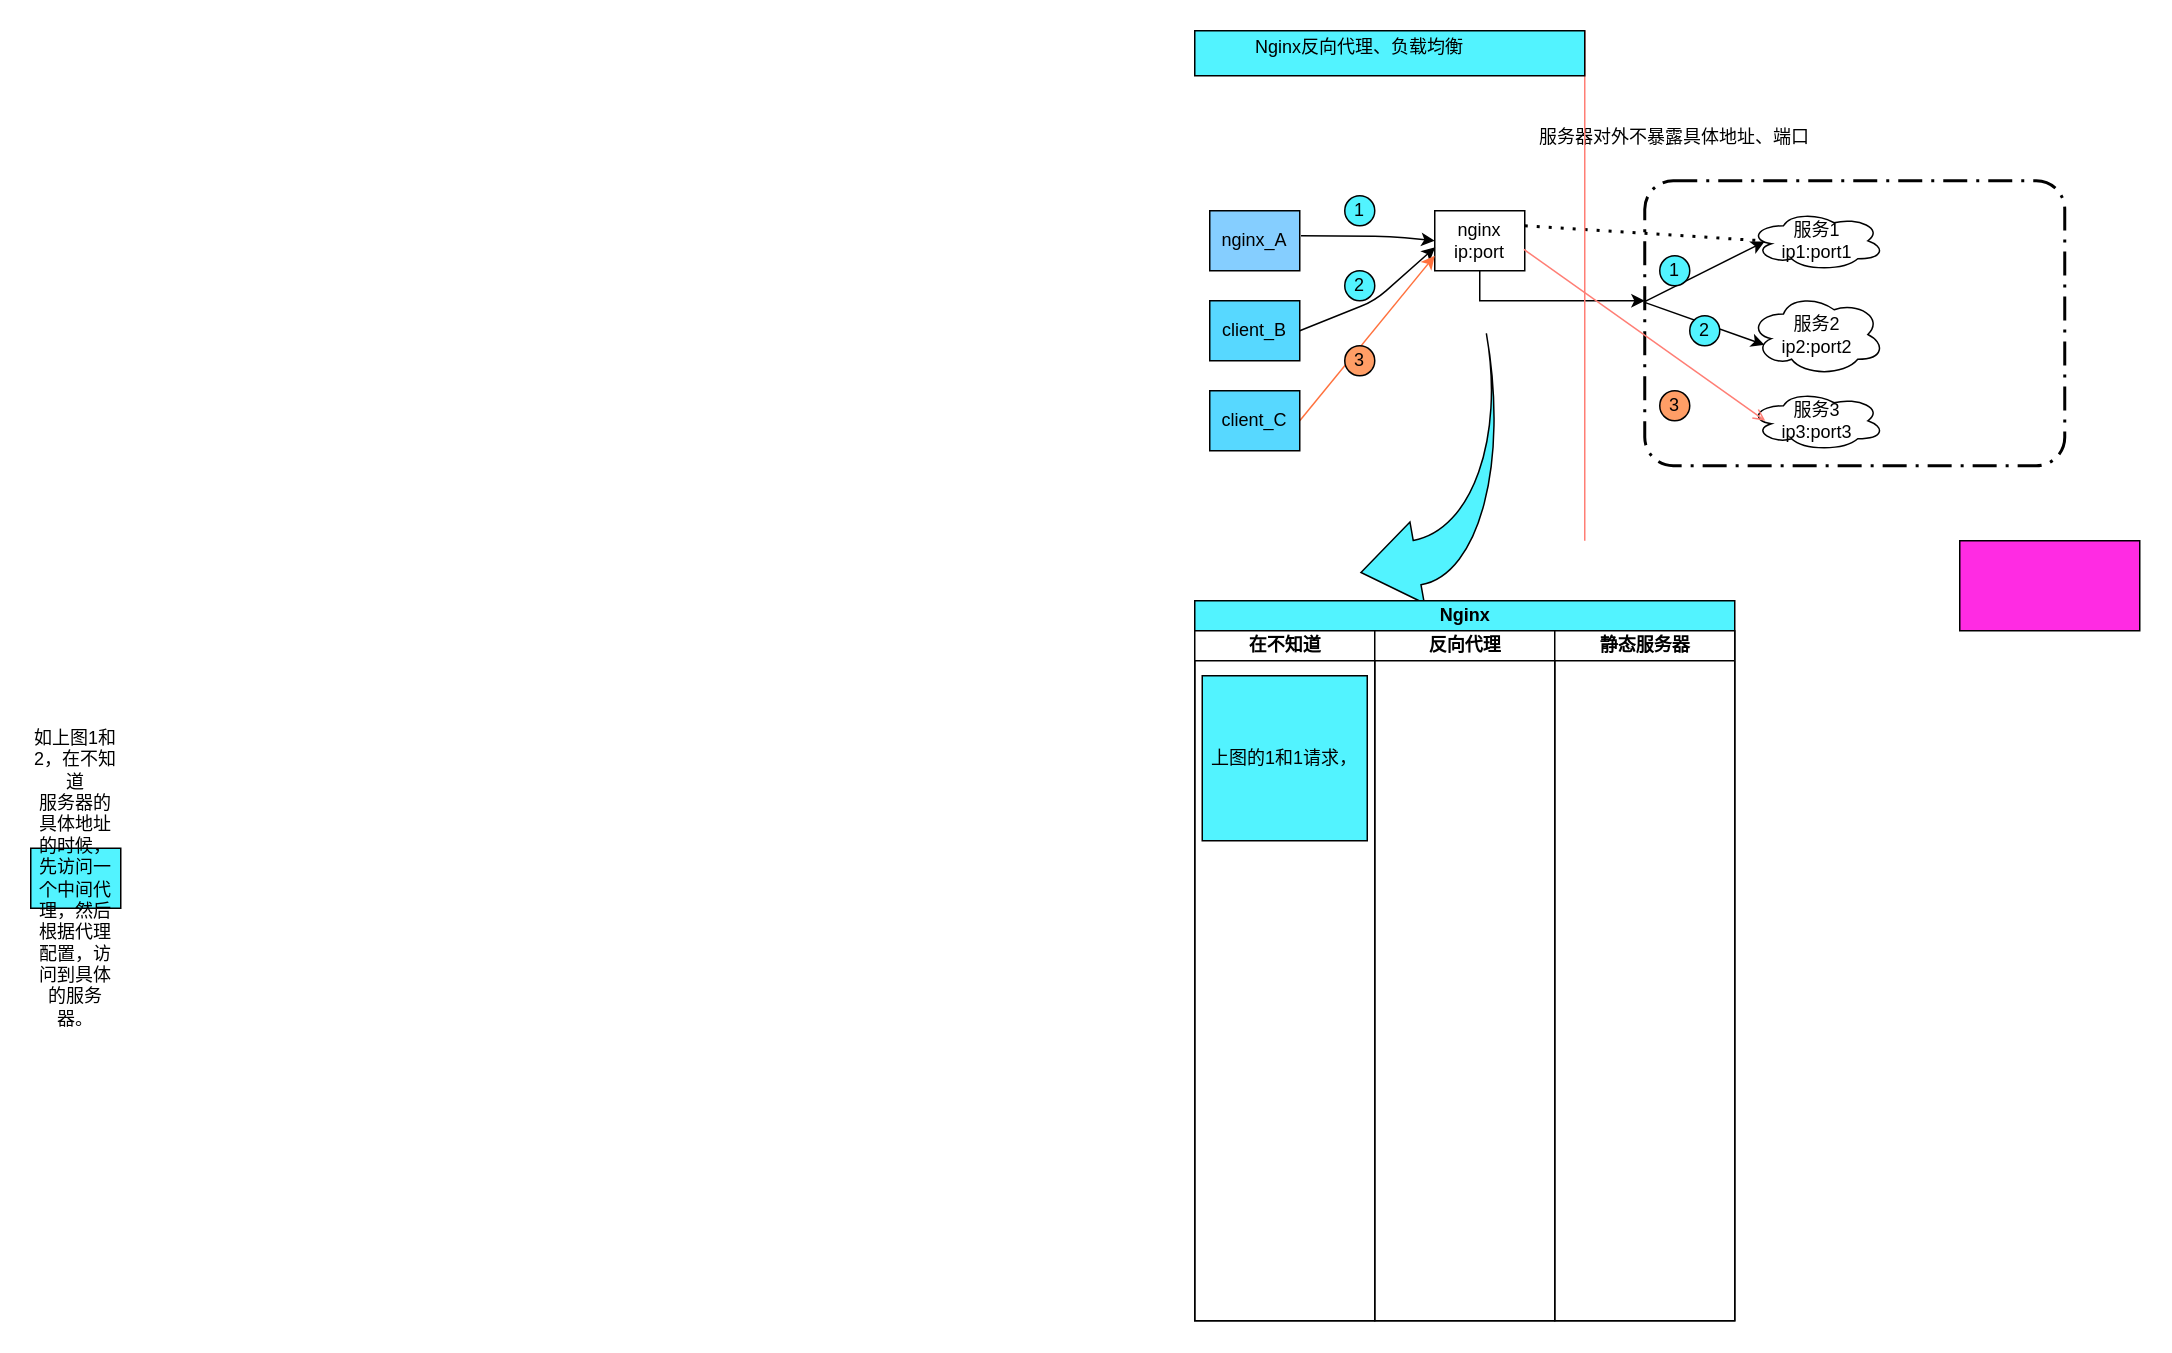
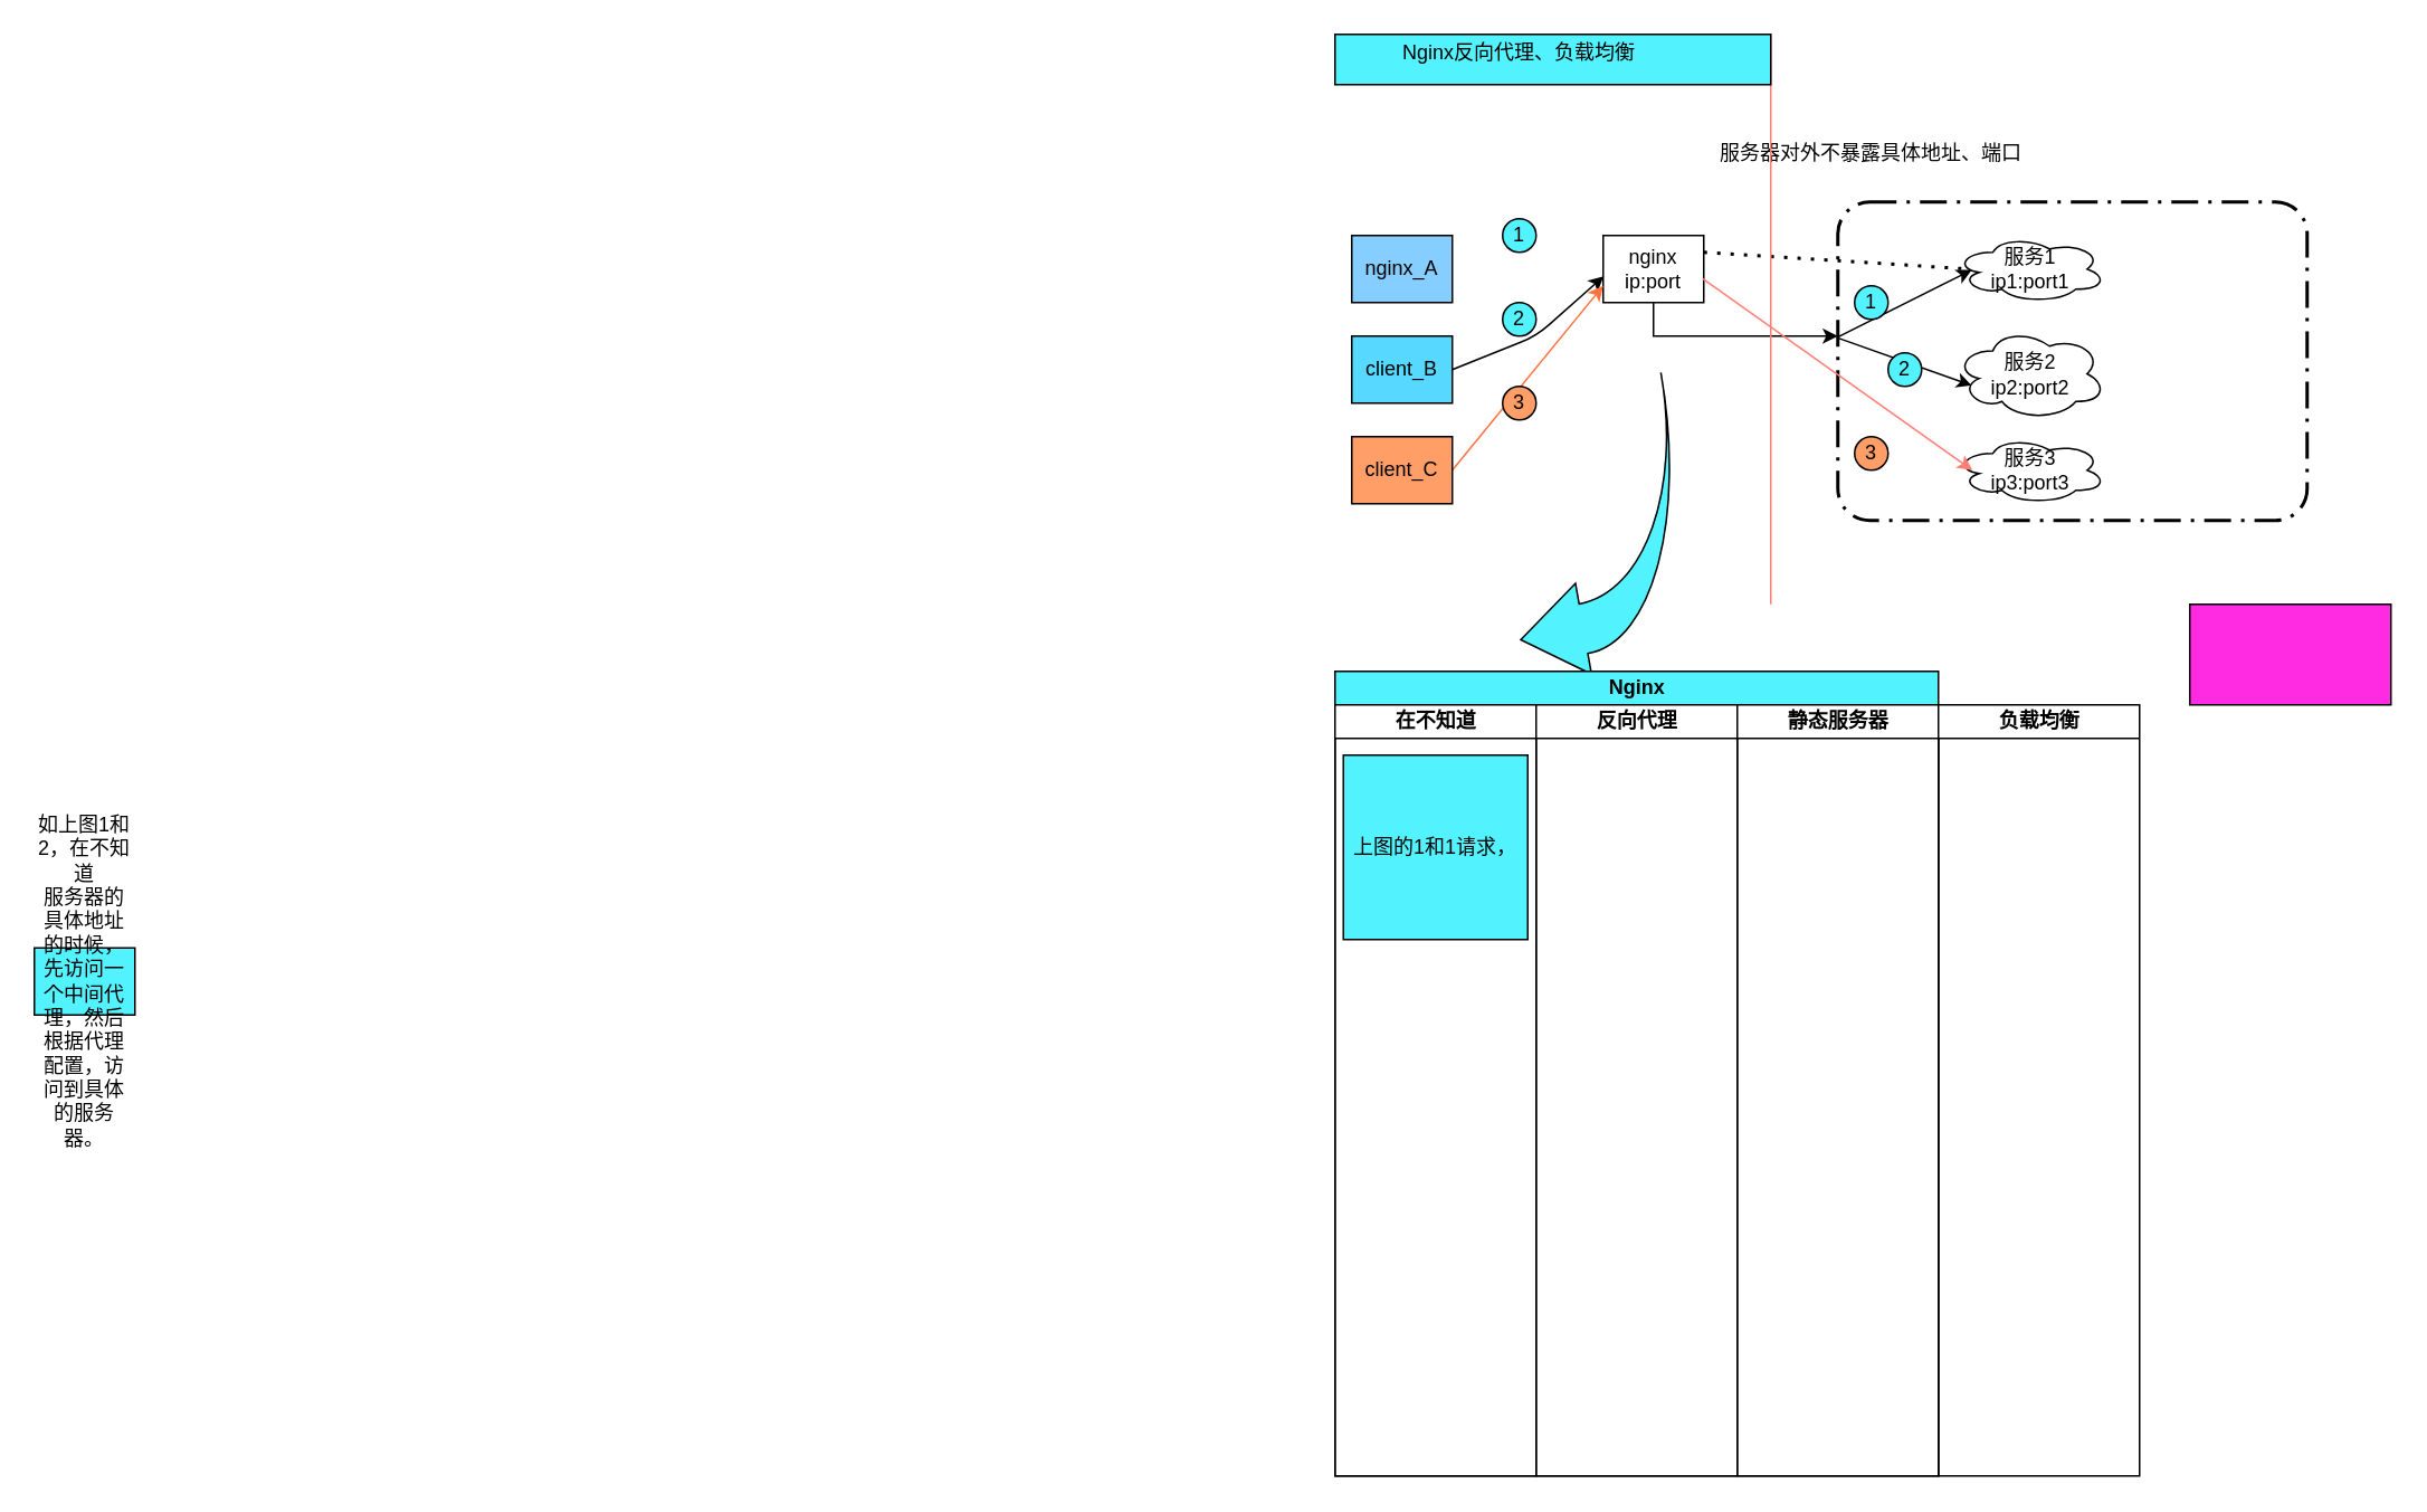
- <mxCell id="9" value="" style="endArrow=classic;html=1;entryX=0;entryY=0.5;entryDx=0;entryDy=0;exitX=1.014;exitY=0.418;exitDx=0;exitDy=0;exitPerimeter=0;" edge="1" parent="1" source="2" target="4"><mxGeometry width="50" height="50" relative="1" as="geometry"><mxPoint x="876" y="230" as="sourcePoint" /><mxPoint x="966" y="200" as="targetPoint" /><Array as="points"><mxPoint x="926" y="157" /></Array></mxGeometry></mxCell>
- <mxCell id="15" value="" style="endArrow=open;html=1;exitX=0.99;exitY=0.644;exitDx=0;exitDy=0;entryX=0.115;entryY=0.501;entryDx=0;entryDy=0;entryPerimeter=0;exitPerimeter=0;fillColor=#FF866E;strokeColor=#FF7E75;" edge="1" parent="1" source="4" target="13"><mxGeometry width="50" height="50" relative="1" as="geometry"><mxPoint x="866" y="330" as="sourcePoint" /><mxPoint x="936.711" y="280" as="targetPoint" /></mxGeometry></mxCell>
+ <mxCell id="15" value="" style="endArrow=classic;html=1;exitX=0.99;exitY=0.644;exitDx=0;exitDy=0;entryX=0.115;entryY=0.501;entryDx=0;entryDy=0;entryPerimeter=0;exitPerimeter=0;fillColor=#FF866E;strokeColor=#FF7E75;" edge="1" parent="1" source="4" target="13"><mxGeometry width="50" height="50" relative="1" as="geometry"><mxPoint x="866" y="330" as="sourcePoint" /><mxPoint x="936.711" y="280" as="targetPoint" /></mxGeometry></mxCell>
- <mxCell id="8" value="client_C" style="rounded=0;whiteSpace=wrap;html=1;fillColor=#57d8ff;" vertex="1" parent="1"><mxGeometry x="806" y="260" width="60" height="40" as="geometry" /></mxCell>
+ <mxCell id="8" value="client_C" style="rounded=0;whiteSpace=wrap;html=1;fillColor=#FF9E66;" vertex="1" parent="1"><mxGeometry x="806" y="260" width="60" height="40" as="geometry" /></mxCell>
+ <mxCell id="37" value="&lt;span style=&quot;background-color: rgb(255 , 255 , 255)&quot;&gt;负载均衡&lt;/span&gt;" style="swimlane;html=1;startSize=20;" vertex="1" parent="1"><mxGeometry x="1156" y="420" width="120" height="460" as="geometry"><mxRectangle x="360" y="400" width="80" height="20" as="alternateBounds" /></mxGeometry></mxCell>
